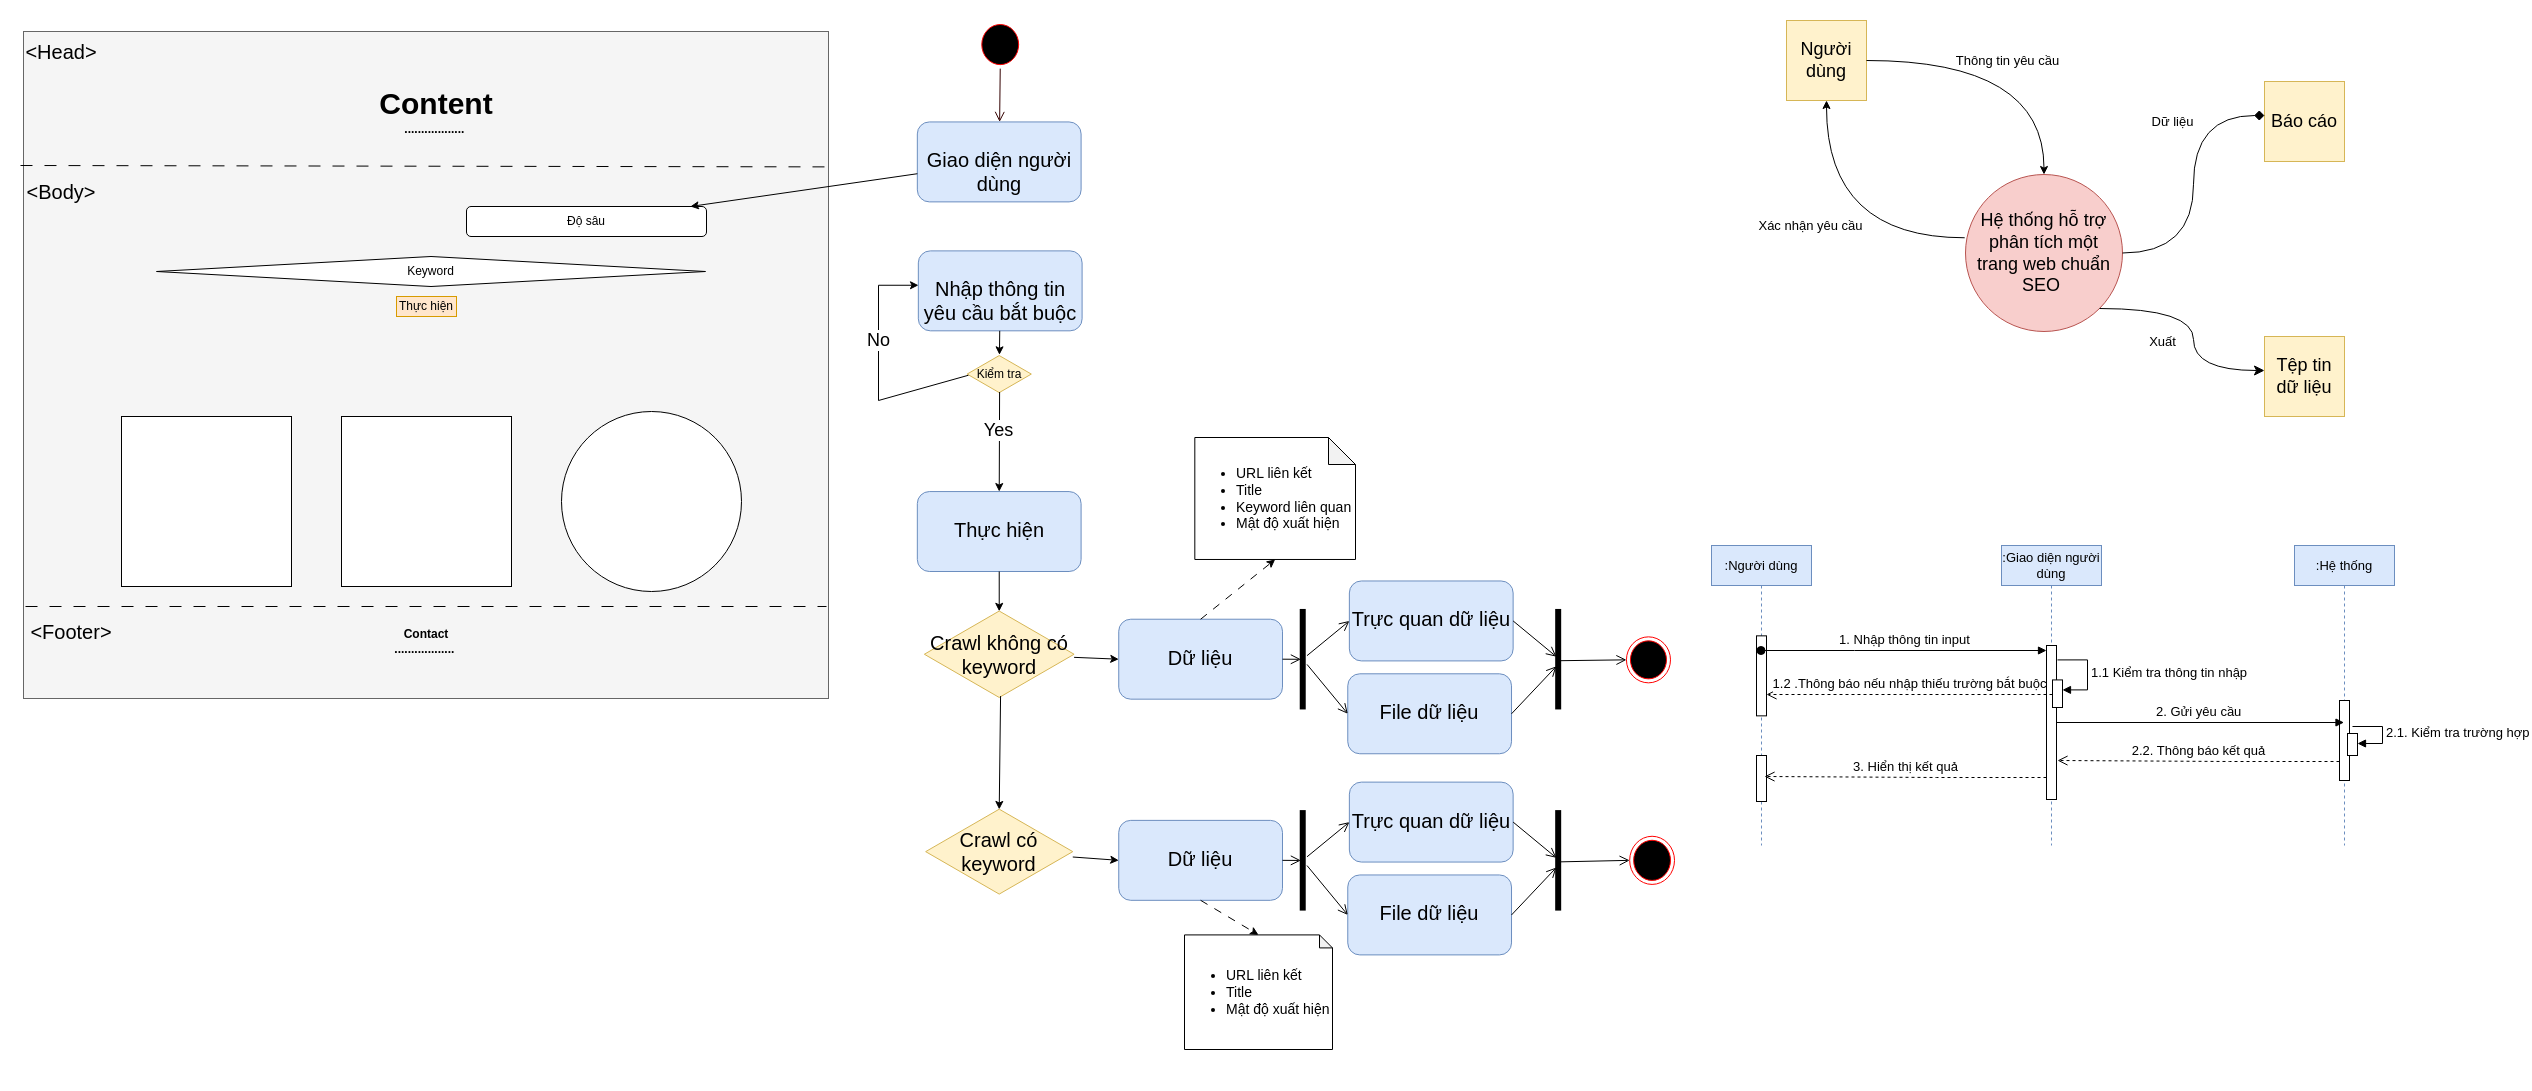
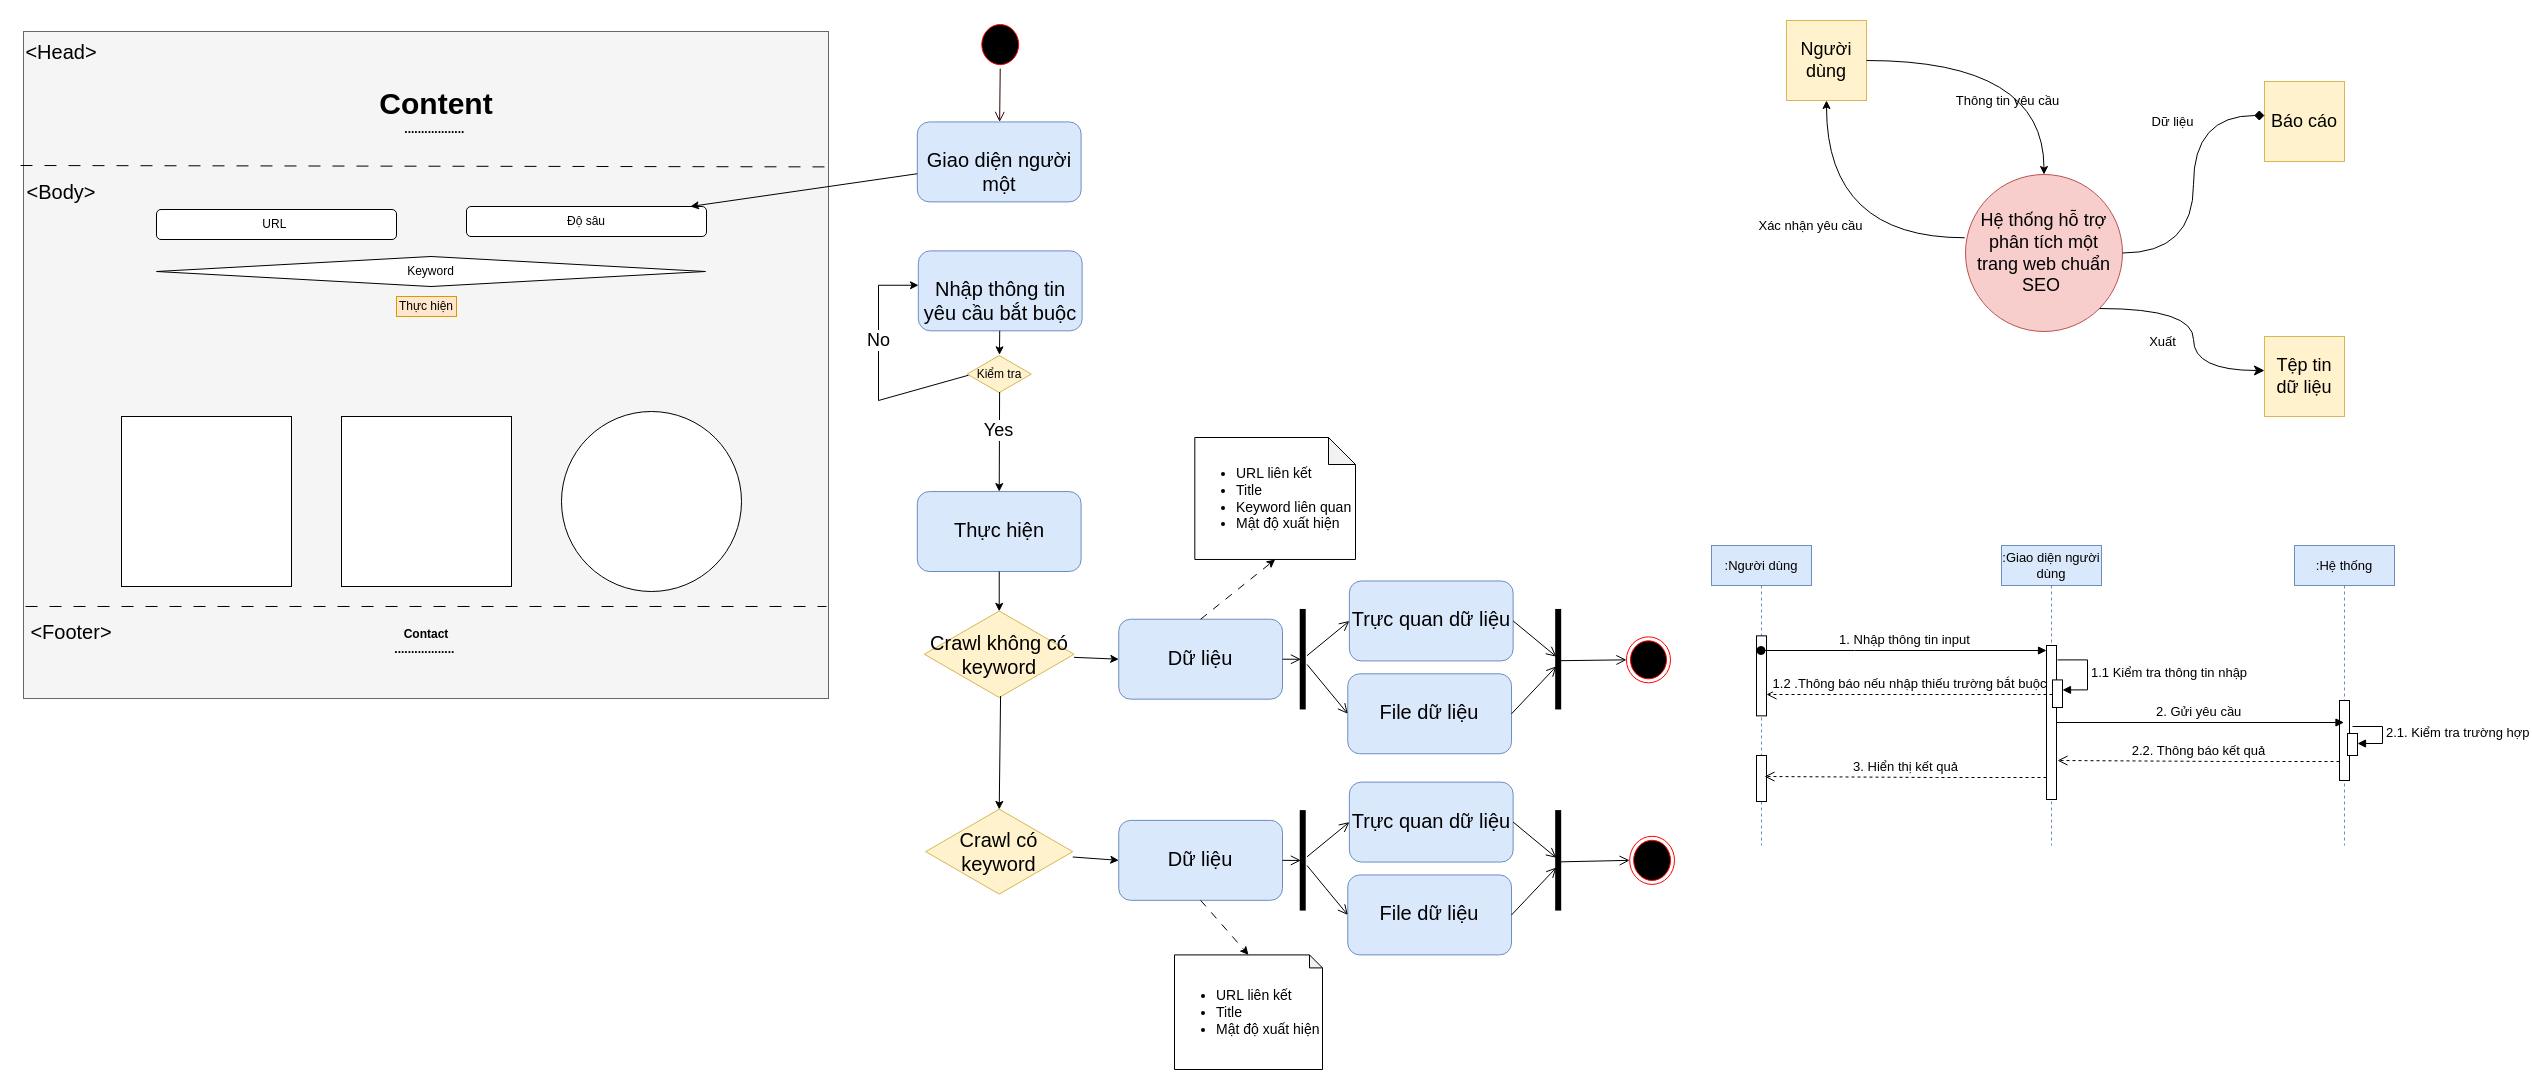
- <mxCell id="67" value="Thông tin yêu cầu" style="text;html=1;align=center;verticalAlign=middle;resizable=0;points=[];autosize=1;strokeColor=none;fillColor=none;fontSize=13;" vertex="1" parent="1"><mxGeometry x="1946" y="46" width="121" height="28" as="geometry" /></mxCell>
+ <mxCell id="67" value="Thông tin yêu cầu" style="text;html=1;align=center;verticalAlign=middle;resizable=0;points=[];autosize=1;strokeColor=none;fillColor=none;fontSize=13;" vertex="1" parent="1"><mxGeometry x="1946" y="86" width="121" height="28" as="geometry" /></mxCell>
- <mxCell id="18" value="&lt;p style=&quot;font-size: 20px;&quot;&gt;&lt;span style=&quot;background-color: initial; font-size: 20px;&quot;&gt;Giao diện người dùng&lt;/span&gt;&lt;/p&gt;" style="rounded=1;whiteSpace=wrap;html=1;verticalAlign=top;align=center;fontSize=20;fillColor=#dae8fc;strokeColor=#6c8ebf;" vertex="1" parent="17"><mxGeometry x="38.839" y="101.435" width="163.765" height="79.945" as="geometry" /></mxCell>
+ <mxCell id="18" value="&lt;p style=&quot;font-size: 20px;&quot;&gt;&lt;span style=&quot;background-color: initial; font-size: 20px;&quot;&gt;Giao diện người một&lt;/span&gt;&lt;/p&gt;" style="rounded=1;whiteSpace=wrap;html=1;verticalAlign=top;align=center;fontSize=20;fillColor=#dae8fc;strokeColor=#6c8ebf;" vertex="1" parent="17"><mxGeometry x="38.839" y="101.435" width="163.765" height="79.945" as="geometry" /></mxCell>
+ <mxCell id="4" value="URL&amp;nbsp;" style="rounded=1;whiteSpace=wrap;html=1;labelBackgroundColor=none;" vertex="1" parent="1"><mxGeometry x="156" y="209" width="240" height="30" as="geometry" /></mxCell>
- <mxCell id="60" value="&lt;ul&gt;&lt;li&gt;&lt;span style=&quot;background-color: initial;&quot;&gt;URL liên kết&lt;/span&gt;&lt;/li&gt;&lt;li&gt;&lt;span style=&quot;background-color: initial;&quot;&gt;Title&lt;/span&gt;&lt;/li&gt;&lt;li&gt;&lt;span style=&quot;background-color: initial;&quot;&gt;Mật độ xuất hiện&lt;/span&gt;&lt;/li&gt;&lt;/ul&gt;" style="shape=note;whiteSpace=wrap;html=1;backgroundOutline=1;darkOpacity=0.05;align=left;size=13;fontSize=14;" vertex="1" parent="17"><mxGeometry x="306" y="914.41" width="148" height="114.59" as="geometry" /></mxCell>
+ <mxCell id="60" value="&lt;ul&gt;&lt;li&gt;&lt;span style=&quot;background-color: initial;&quot;&gt;URL liên kết&lt;/span&gt;&lt;/li&gt;&lt;li&gt;&lt;span style=&quot;background-color: initial;&quot;&gt;Title&lt;/span&gt;&lt;/li&gt;&lt;li&gt;&lt;span style=&quot;background-color: initial;&quot;&gt;Mật độ xuất hiện&lt;/span&gt;&lt;/li&gt;&lt;/ul&gt;" style="shape=note;whiteSpace=wrap;html=1;backgroundOutline=1;darkOpacity=0.05;align=left;size=13;fontSize=14;" vertex="1" parent="17"><mxGeometry x="296" y="934.41" width="148" height="114.59" as="geometry" /></mxCell>
